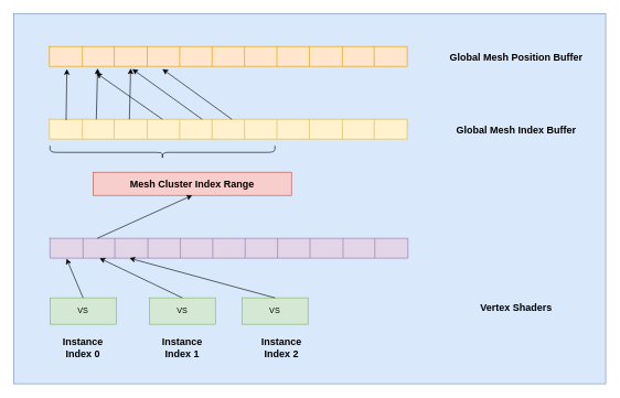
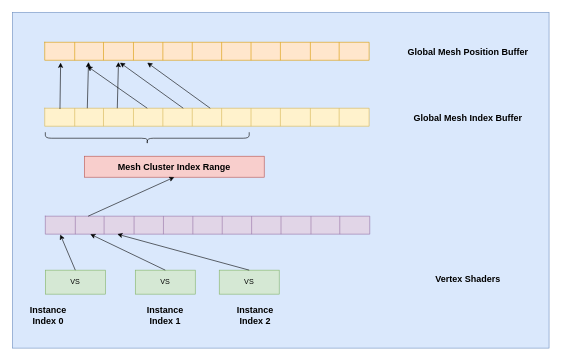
- <mxCell id="60" value="Instance Index 0" style="text;html=1;align=center;verticalAlign=middle;whiteSpace=wrap;rounded=0;fontSize=15;fontStyle=1" vertex="1" parent="1"><mxGeometry x="75" y="510" width="100" height="30" as="geometry" /></mxCell>
+ <mxCell id="60" value="Instance Index 0" style="text;html=1;align=center;verticalAlign=middle;whiteSpace=wrap;rounded=0;fontSize=15;fontStyle=1" vertex="1" parent="1"><mxGeometry x="30" y="510" width="100" height="30" as="geometry" /></mxCell>
